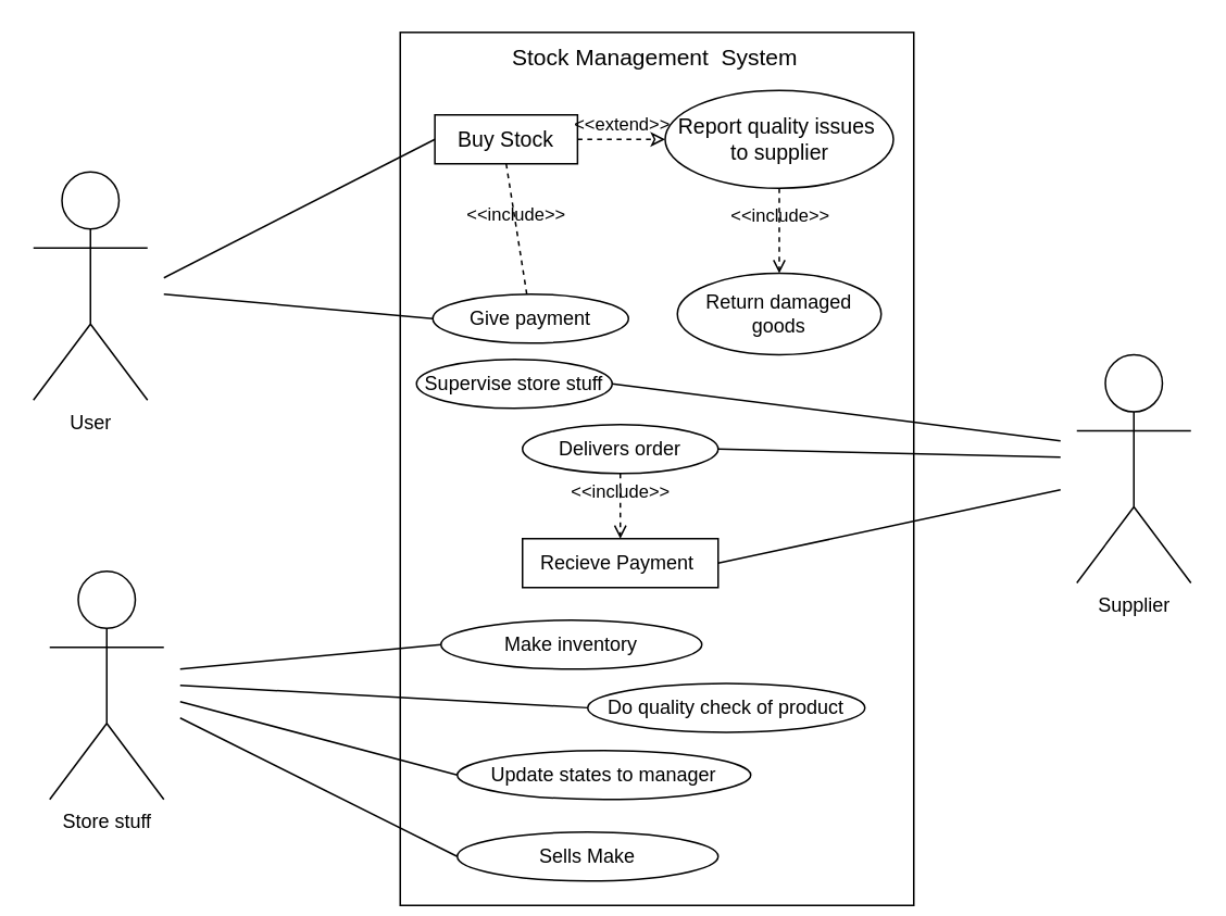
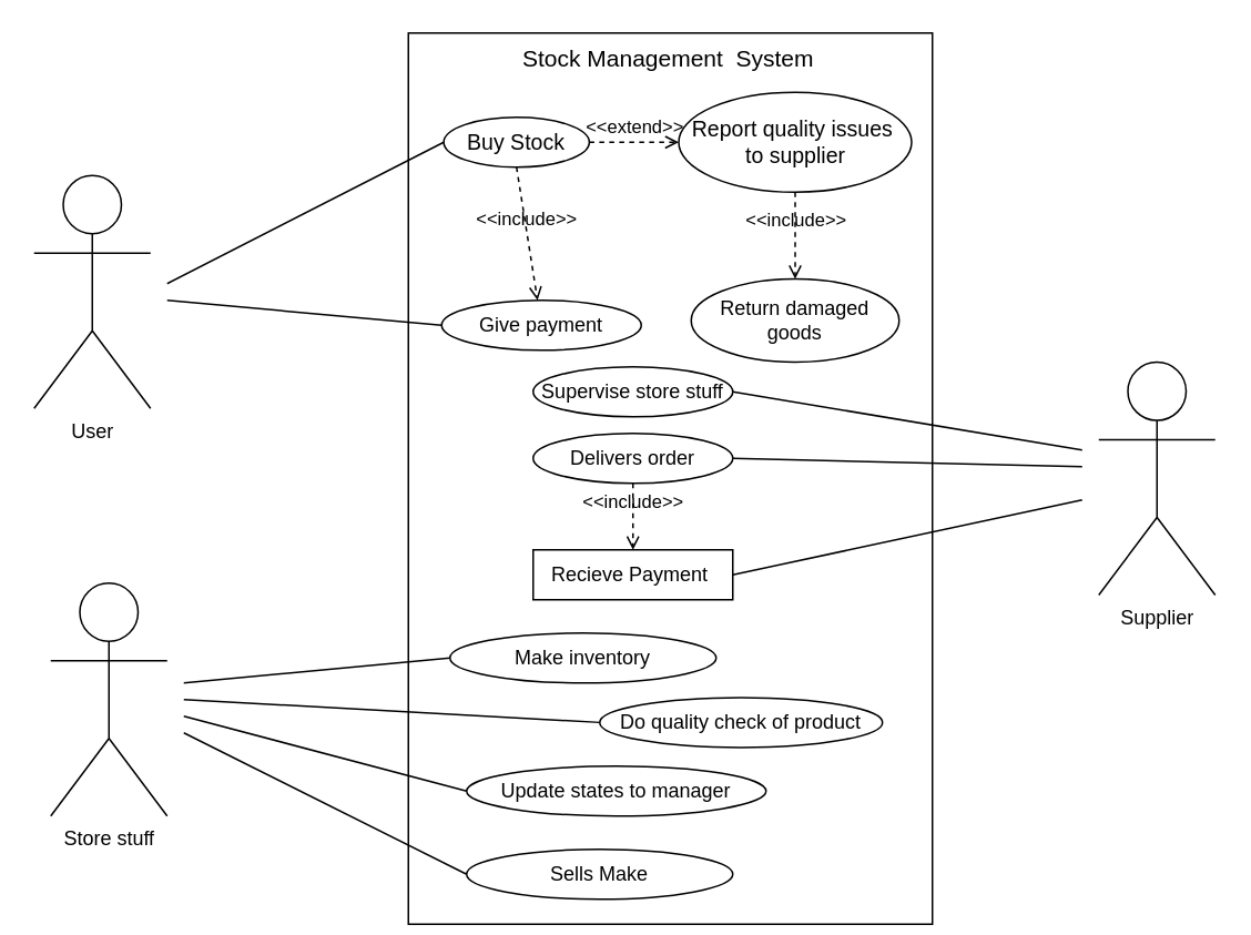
- <mxCell id="4" value="&lt;font style=&quot;font-size: 13px;&quot;&gt;Buy Stock&lt;/font&gt;" style="whiteSpace=wrap;html=1;rounded=0;" vertex="1" parent="1"><mxGeometry x="266.25" y="70" width="87.5" height="30" as="geometry" /></mxCell>
+ <mxCell id="4" value="&lt;font style=&quot;font-size: 13px;&quot;&gt;Buy Stock&lt;/font&gt;" style="ellipse;whiteSpace=wrap;html=1;" vertex="1" parent="1"><mxGeometry x="266.25" y="70" width="87.5" height="30" as="geometry" /></mxCell>
- <mxCell id="30" value="&amp;lt;&amp;lt;extend&amp;gt;&amp;gt;" style="html=1;verticalAlign=bottom;labelBackgroundColor=none;endArrow=classic;endFill=0;dashed=1;rounded=0;exitX=1;exitY=0.5;exitDx=0;exitDy=0;" edge="1" parent="1" source="4" target="5"><mxGeometry width="160" relative="1" as="geometry"><mxPoint x="340" y="290" as="sourcePoint" /><mxPoint x="500" y="290" as="targetPoint" /></mxGeometry></mxCell>
+ <mxCell id="30" value="&amp;lt;&amp;lt;extend&amp;gt;&amp;gt;" style="html=1;verticalAlign=bottom;labelBackgroundColor=none;endArrow=open;endFill=0;dashed=1;rounded=0;exitX=1;exitY=0.5;exitDx=0;exitDy=0;" edge="1" parent="1" source="4" target="5"><mxGeometry width="160" relative="1" as="geometry"><mxPoint x="340" y="290" as="sourcePoint" /><mxPoint x="500" y="290" as="targetPoint" /></mxGeometry></mxCell>
- <mxCell id="27" value="&amp;lt;&amp;lt;include&amp;gt;&amp;gt;" style="html=1;verticalAlign=bottom;labelBackgroundColor=none;endArrow=none;endFill=0;dashed=1;rounded=0;exitX=0.5;exitY=1;exitDx=0;exitDy=0;" edge="1" parent="1" source="4" target="7"><mxGeometry width="160" relative="1" as="geometry"><mxPoint x="340" y="290" as="sourcePoint" /><mxPoint x="500" y="290" as="targetPoint" /></mxGeometry></mxCell>
+ <mxCell id="27" value="&amp;lt;&amp;lt;include&amp;gt;&amp;gt;" style="html=1;verticalAlign=bottom;labelBackgroundColor=none;endArrow=open;endFill=0;dashed=1;rounded=0;exitX=0.5;exitY=1;exitDx=0;exitDy=0;" edge="1" parent="1" source="4" target="7"><mxGeometry width="160" relative="1" as="geometry"><mxPoint x="340" y="290" as="sourcePoint" /><mxPoint x="500" y="290" as="targetPoint" /></mxGeometry></mxCell>
- <mxCell id="8" value="Supervise store stuff" style="ellipse;whiteSpace=wrap;html=1;" vertex="1" parent="1"><mxGeometry x="255" y="220" width="120" height="30" as="geometry" /></mxCell>
+ <mxCell id="8" value="Supervise store stuff" style="ellipse;whiteSpace=wrap;html=1;" vertex="1" parent="1"><mxGeometry x="320" y="220" width="120" height="30" as="geometry" /></mxCell>
